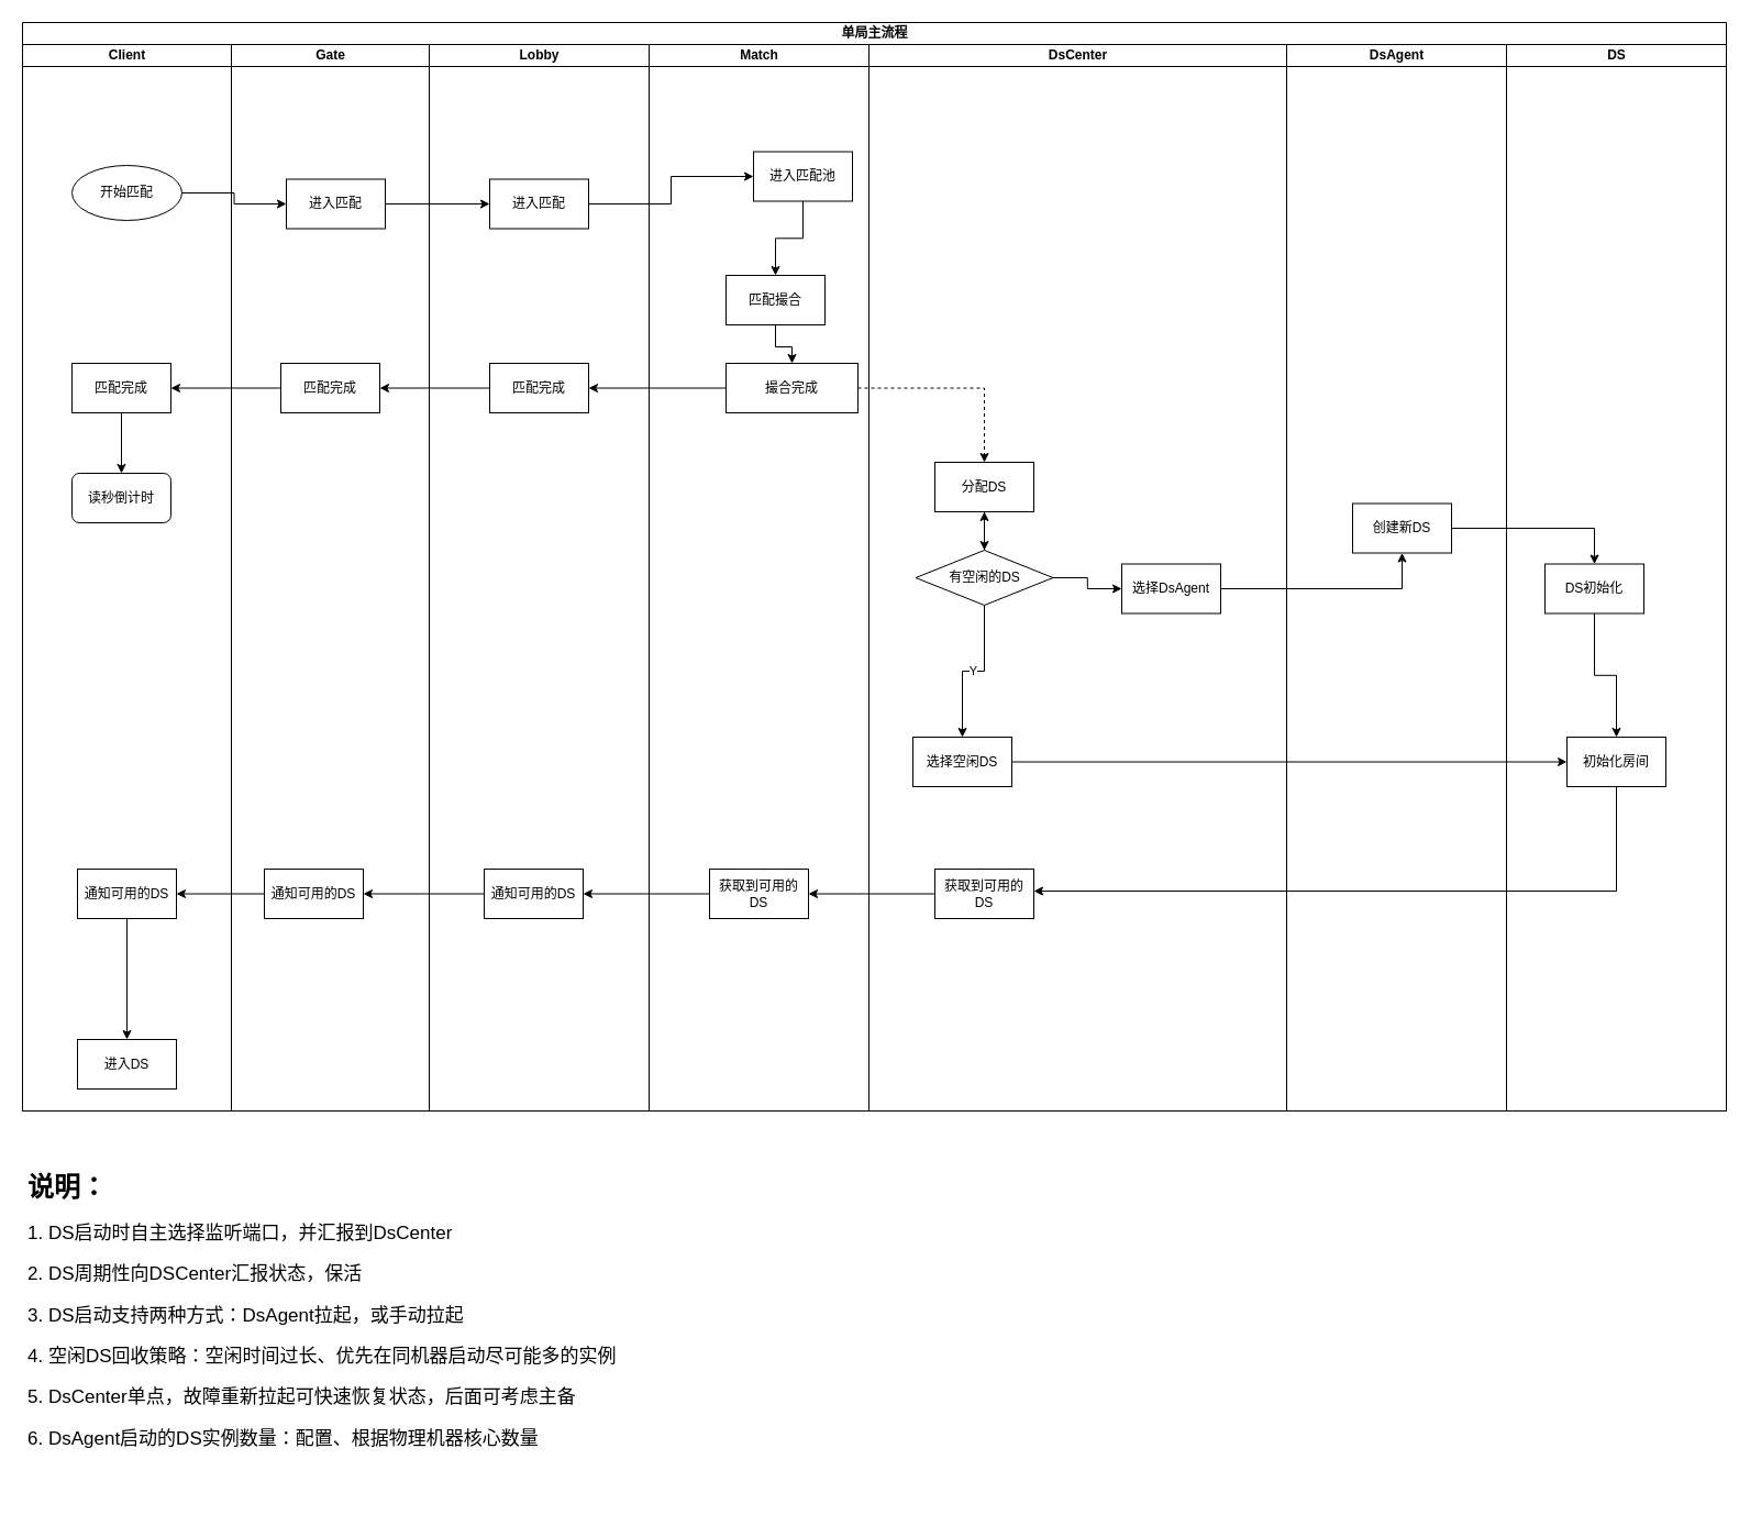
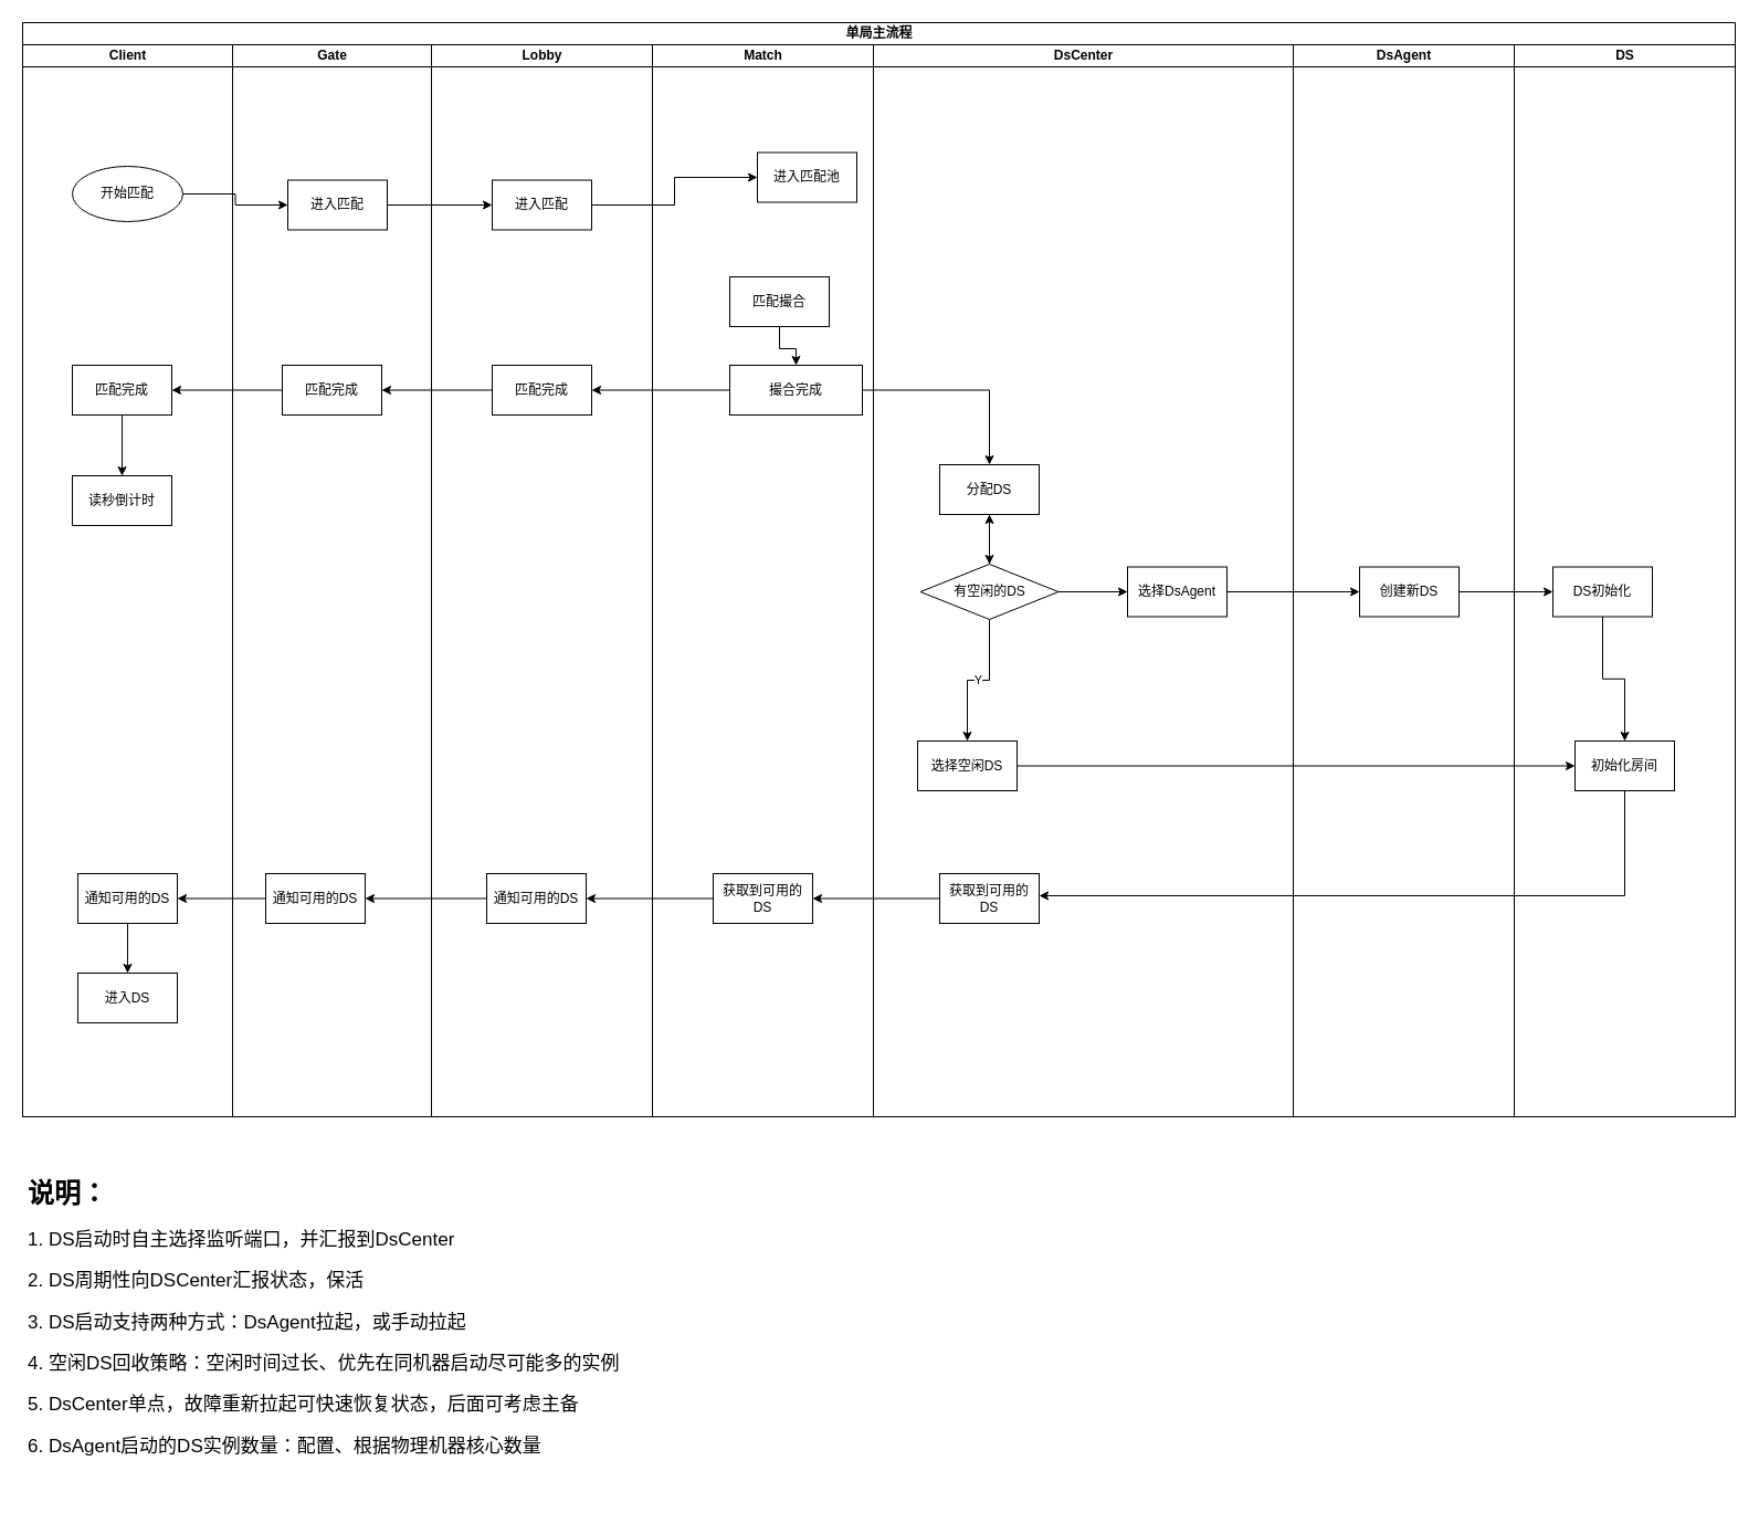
- <mxCell id="20" style="edgeStyle=orthogonalEdgeStyle;rounded=0;orthogonalLoop=1;jettySize=auto;html=1;exitX=0.5;exitY=1;exitDx=0;exitDy=0;" edge="1" parent="19" source="21" target="23"><mxGeometry relative="1" as="geometry" /></mxCell>
- <mxCell id="51" style="edgeStyle=orthogonalEdgeStyle;rounded=0;orthogonalLoop=1;jettySize=auto;html=1;dashed=1;" edge="1" parent="2" source="24" target="29"><mxGeometry relative="1" as="geometry" /></mxCell>
+ <mxCell id="51" style="edgeStyle=orthogonalEdgeStyle;rounded=0;orthogonalLoop=1;jettySize=auto;html=1;" edge="1" parent="2" source="24" target="29"><mxGeometry relative="1" as="geometry" /></mxCell>
- <mxCell id="7" value="读秒倒计时" style="whiteSpace=wrap;html=1;rounded=1;" vertex="1" parent="3"><mxGeometry x="45" y="390" width="90" height="45" as="geometry" /></mxCell>
+ <mxCell id="7" value="读秒倒计时" style="rounded=0;whiteSpace=wrap;html=1;" vertex="1" parent="3"><mxGeometry x="45" y="390" width="90" height="45" as="geometry" /></mxCell>
- <mxCell id="38" value="创建新DS" style="rounded=0;whiteSpace=wrap;html=1;" vertex="1" parent="37"><mxGeometry x="60" y="417.5" width="90" height="45" as="geometry" /></mxCell>
+ <mxCell id="38" value="创建新DS" style="rounded=0;whiteSpace=wrap;html=1;" vertex="1" parent="37"><mxGeometry x="60" y="472.5" width="90" height="45" as="geometry" /></mxCell>
- <mxCell id="33" value="有空闲的DS" style="rhombus;whiteSpace=wrap;html=1;" vertex="1" parent="27"><mxGeometry x="42.5" y="460" width="125" height="50" as="geometry" /></mxCell>
+ <mxCell id="33" value="有空闲的DS" style="rhombus;whiteSpace=wrap;html=1;" vertex="1" parent="27"><mxGeometry x="42.5" y="470" width="125" height="50" as="geometry" /></mxCell>
- <mxCell id="10" value="进入DS" style="rounded=0;whiteSpace=wrap;html=1;" vertex="1" parent="3"><mxGeometry x="50" y="905" width="90" height="45" as="geometry" /></mxCell>
+ <mxCell id="10" value="进入DS" style="rounded=0;whiteSpace=wrap;html=1;" vertex="1" parent="3"><mxGeometry x="50" y="840" width="90" height="45" as="geometry" /></mxCell>
